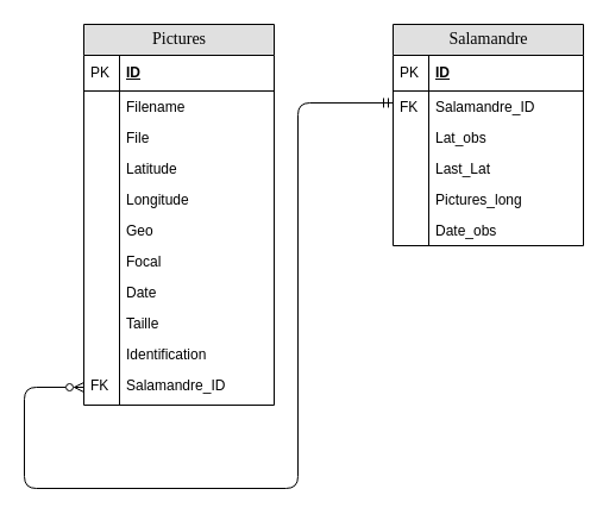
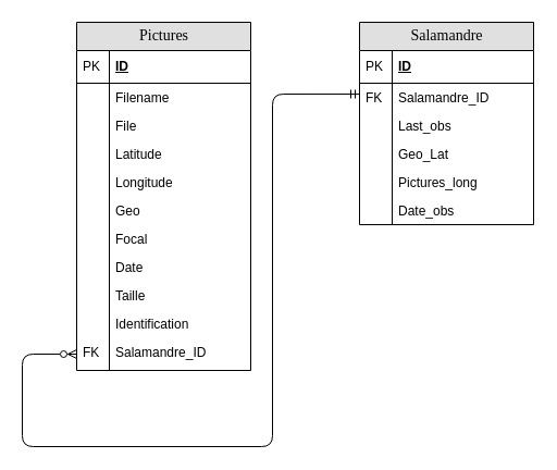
- <mxCell id="7" value="Lat_obs" style="shape=partialRectangle;top=0;left=0;right=0;bottom=0;html=1;align=left;verticalAlign=top;fillColor=none;spacingLeft=34;spacingRight=4;whiteSpace=wrap;overflow=hidden;rotatable=0;points=[[0,0.5],[1,0.5]];portConstraint=eastwest;dropTarget=0;" parent="2" vertex="1"><mxGeometry y="82" width="160" height="26" as="geometry" /></mxCell>
+ <mxCell id="7" value="Last_obs" style="shape=partialRectangle;top=0;left=0;right=0;bottom=0;html=1;align=left;verticalAlign=top;fillColor=none;spacingLeft=34;spacingRight=4;whiteSpace=wrap;overflow=hidden;rotatable=0;points=[[0,0.5],[1,0.5]];portConstraint=eastwest;dropTarget=0;" parent="2" vertex="1"><mxGeometry y="82" width="160" height="26" as="geometry" /></mxCell>
- <mxCell id="9" value="Last_Lat" style="shape=partialRectangle;top=0;left=0;right=0;bottom=0;html=1;align=left;verticalAlign=top;fillColor=none;spacingLeft=34;spacingRight=4;whiteSpace=wrap;overflow=hidden;rotatable=0;points=[[0,0.5],[1,0.5]];portConstraint=eastwest;dropTarget=0;" parent="2" vertex="1"><mxGeometry y="108" width="160" height="26" as="geometry" /></mxCell>
+ <mxCell id="9" value="Geo_Lat" style="shape=partialRectangle;top=0;left=0;right=0;bottom=0;html=1;align=left;verticalAlign=top;fillColor=none;spacingLeft=34;spacingRight=4;whiteSpace=wrap;overflow=hidden;rotatable=0;points=[[0,0.5],[1,0.5]];portConstraint=eastwest;dropTarget=0;" parent="2" vertex="1"><mxGeometry y="108" width="160" height="26" as="geometry" /></mxCell>
